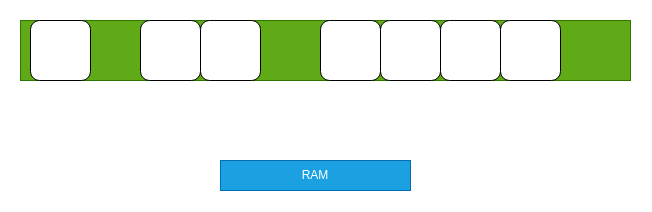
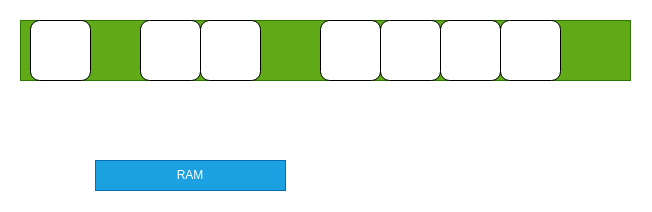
- <mxCell id="3" value="RAM" style="text;html=1;align=center;verticalAlign=middle;whiteSpace=wrap;rounded=0;fillColor=#1ba1e2;fontColor=#ffffff;strokeColor=#006EAF;" vertex="1" parent="1"><mxGeometry x="220" y="160" width="190" height="30" as="geometry" /></mxCell>
+ <mxCell id="3" value="RAM" style="text;html=1;align=center;verticalAlign=middle;whiteSpace=wrap;rounded=0;fillColor=#1ba1e2;fontColor=#ffffff;strokeColor=#006EAF;" vertex="1" parent="1"><mxGeometry x="95" y="160" width="190" height="30" as="geometry" /></mxCell>
